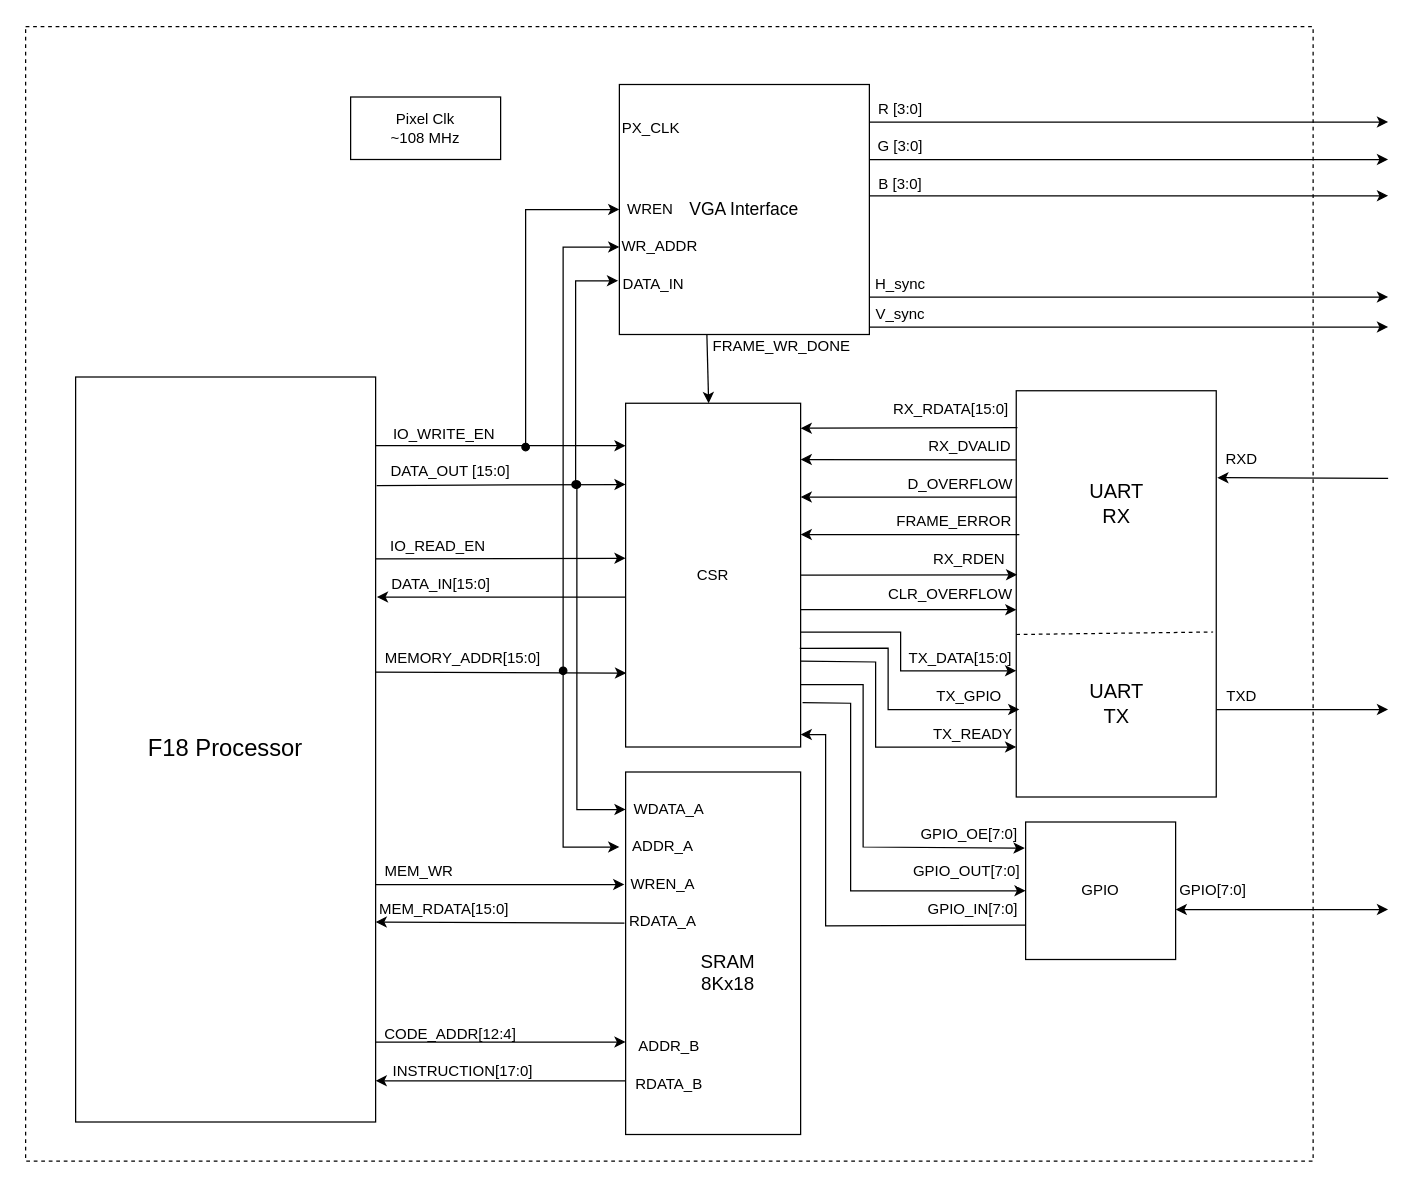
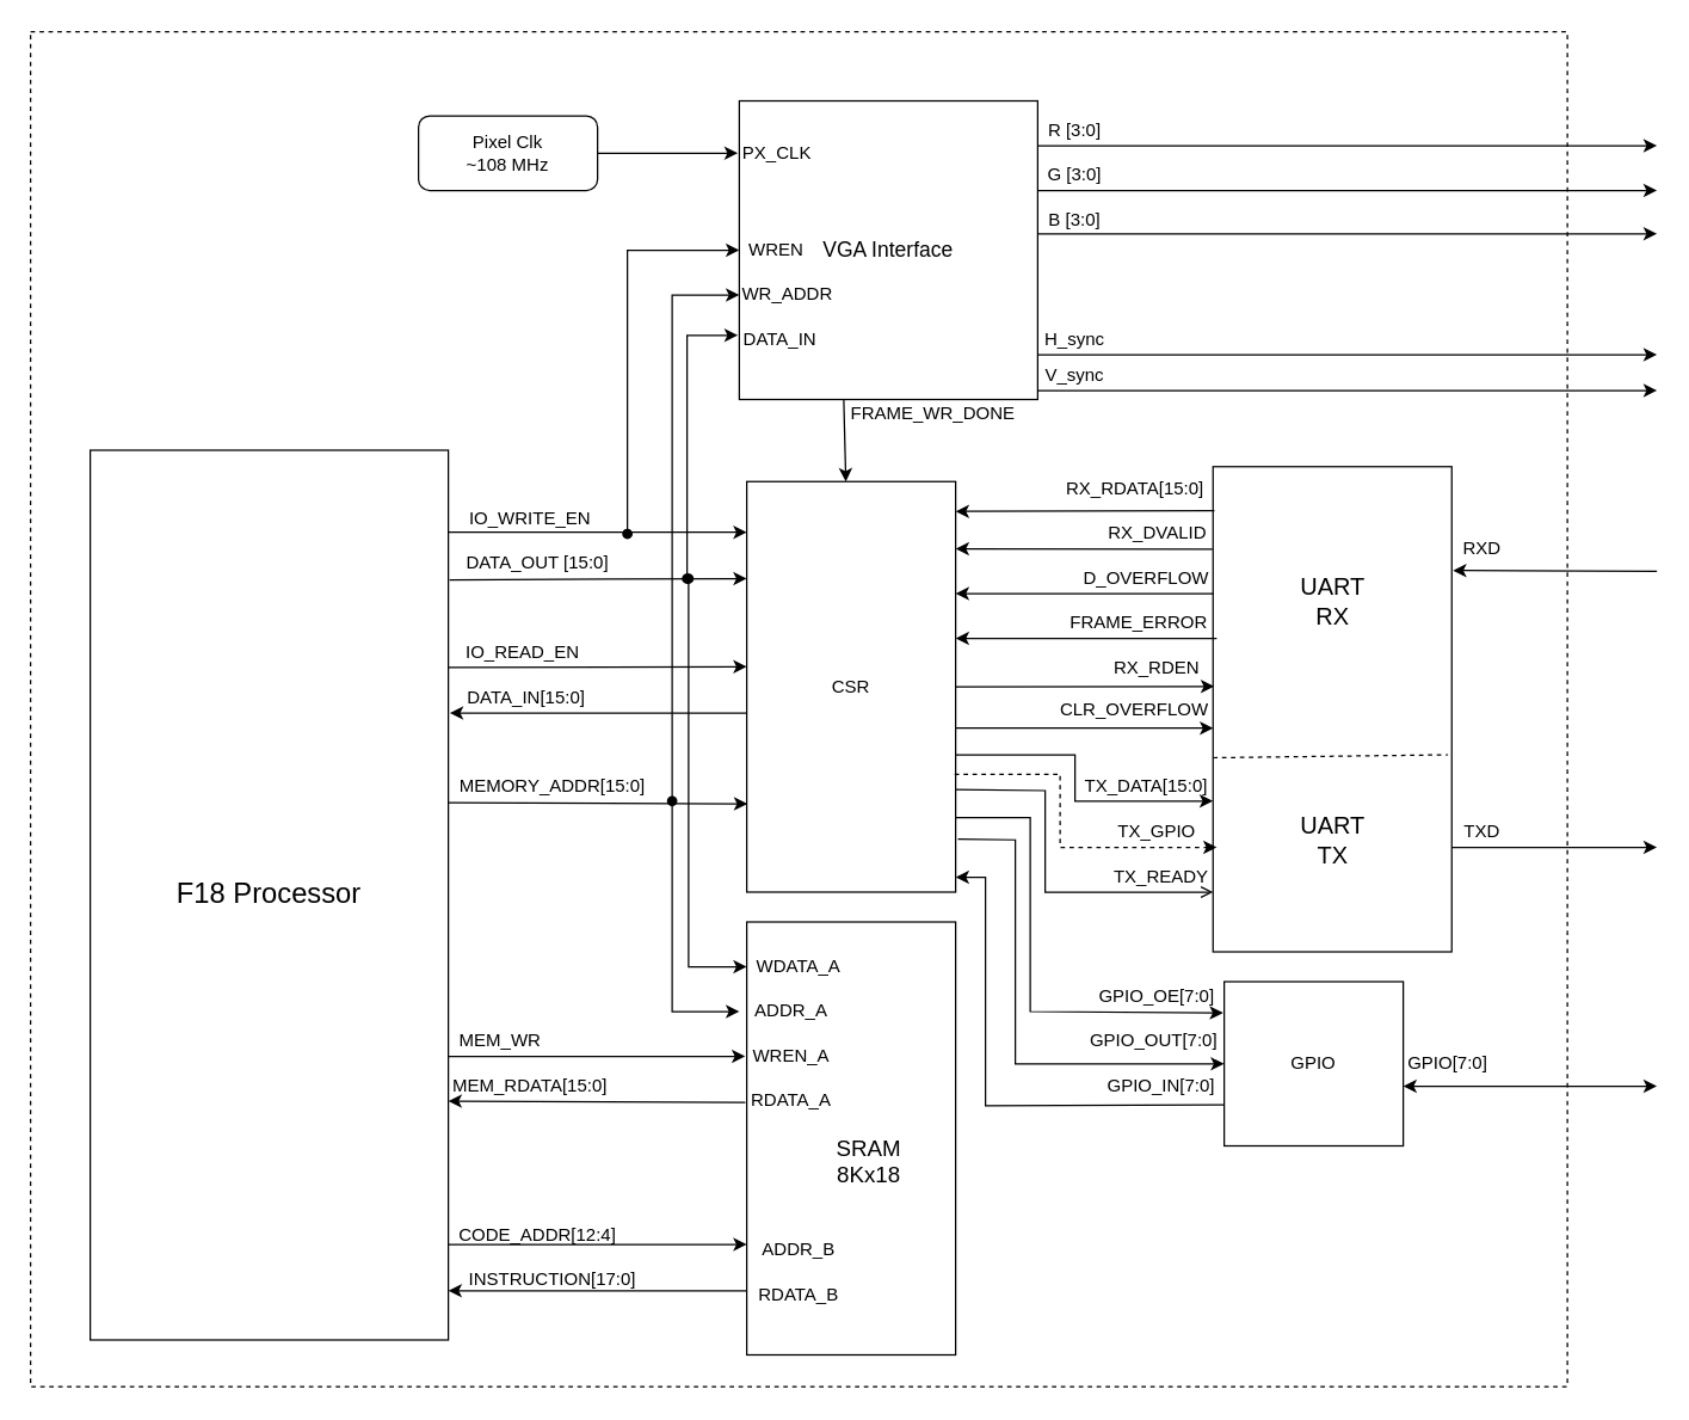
- <mxCell id="50" value="Pixel Clk&lt;br&gt;~108 MHz" style="rounded=0;whiteSpace=wrap;html=1;fillColor=#FFFFFF;" parent="1" vertex="1"><mxGeometry x="280" y="77" width="120" height="50" as="geometry" /></mxCell>
+ <mxCell id="50" value="Pixel Clk&lt;br&gt;~108 MHz" style="whiteSpace=wrap;html=1;fillColor=#FFFFFF;rounded=1;" parent="1" vertex="1"><mxGeometry x="280" y="77" width="120" height="50" as="geometry" /></mxCell>
+ <mxCell id="52" value="" style="endArrow=classic;html=1;exitX=1;exitY=0.5;exitDx=0;exitDy=0;entryX=-0.005;entryY=0.175;entryDx=0;entryDy=0;entryPerimeter=0;" parent="1" source="50" target="2" edge="1"><mxGeometry width="50" height="50" relative="1" as="geometry"><mxPoint x="550" y="317" as="sourcePoint" /><mxPoint x="600" y="267" as="targetPoint" /></mxGeometry></mxCell>
- <mxCell id="69" value="" style="endArrow=classic;html=1;entryX=1;entryY=1;entryDx=0;entryDy=0;exitX=0.995;exitY=0.713;exitDx=0;exitDy=0;exitPerimeter=0;rounded=0;" parent="1" source="13" target="54" edge="1"><mxGeometry width="50" height="50" relative="1" as="geometry"><mxPoint x="640" y="534.5" as="sourcePoint" /><mxPoint x="690" y="484.5" as="targetPoint" /><Array as="points"><mxPoint x="710" y="518" /><mxPoint x="710" y="567" /></Array></mxGeometry></mxCell>
+ <mxCell id="69" value="" style="endArrow=classic;html=1;entryX=1;entryY=1;entryDx=0;entryDy=0;exitX=0.995;exitY=0.713;exitDx=0;exitDy=0;exitPerimeter=0;rounded=0;dashed=1;" parent="1" source="13" target="54" edge="1"><mxGeometry width="50" height="50" relative="1" as="geometry"><mxPoint x="640" y="534.5" as="sourcePoint" /><mxPoint x="690" y="484.5" as="targetPoint" /><Array as="points"><mxPoint x="710" y="518" /><mxPoint x="710" y="567" /></Array></mxGeometry></mxCell>
- <mxCell id="70" value="" style="endArrow=classic;html=1;entryX=1;entryY=1;entryDx=0;entryDy=0;exitX=1;exitY=0.75;exitDx=0;exitDy=0;rounded=0;" parent="1" source="13" target="55" edge="1"><mxGeometry width="50" height="50" relative="1" as="geometry"><mxPoint x="640" y="547" as="sourcePoint" /><mxPoint x="680" y="607" as="targetPoint" /><Array as="points"><mxPoint x="700" y="529" /><mxPoint x="700" y="597" /></Array></mxGeometry></mxCell>
+ <mxCell id="70" value="" style="endArrow=open;html=1;entryX=1;entryY=1;entryDx=0;entryDy=0;exitX=1;exitY=0.75;exitDx=0;exitDy=0;rounded=0;" parent="1" source="13" target="55" edge="1"><mxGeometry width="50" height="50" relative="1" as="geometry"><mxPoint x="640" y="547" as="sourcePoint" /><mxPoint x="680" y="607" as="targetPoint" /><Array as="points"><mxPoint x="700" y="529" /><mxPoint x="700" y="597" /></Array></mxGeometry></mxCell>
